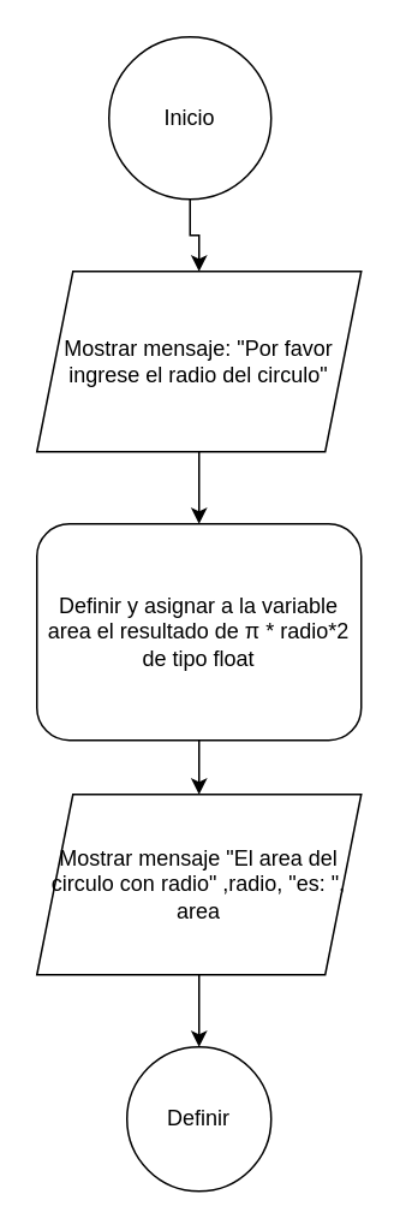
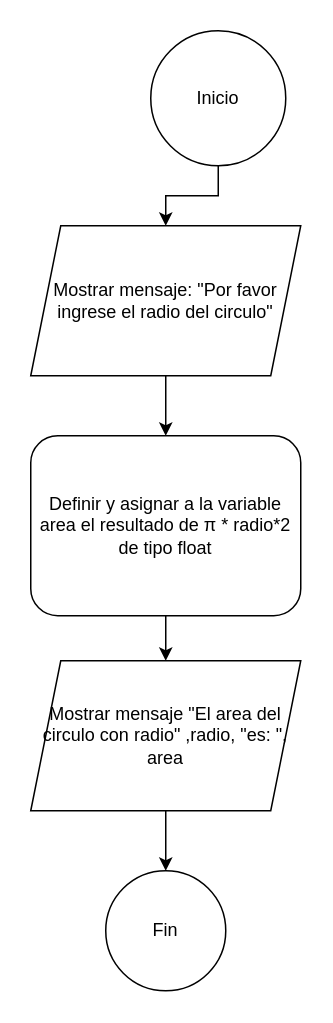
- <mxCell id="3" value="Inicio" style="ellipse;whiteSpace=wrap;html=1;aspect=fixed;" vertex="1" parent="1"><mxGeometry x="60" y="20" width="90" height="90" as="geometry" /></mxCell>
+ <mxCell id="3" value="Inicio" style="ellipse;whiteSpace=wrap;html=1;aspect=fixed;" vertex="1" parent="1"><mxGeometry x="100" y="20" width="90" height="90" as="geometry" /></mxCell>
- <mxCell id="10" value="Definir" style="ellipse;whiteSpace=wrap;html=1;" vertex="1" parent="1"><mxGeometry x="70" y="580" width="80" height="80" as="geometry" /></mxCell>
+ <mxCell id="10" value="Fin" style="ellipse;whiteSpace=wrap;html=1;" vertex="1" parent="1"><mxGeometry x="70" y="580" width="80" height="80" as="geometry" /></mxCell>
